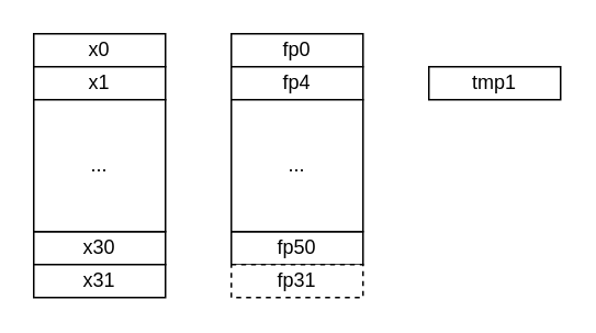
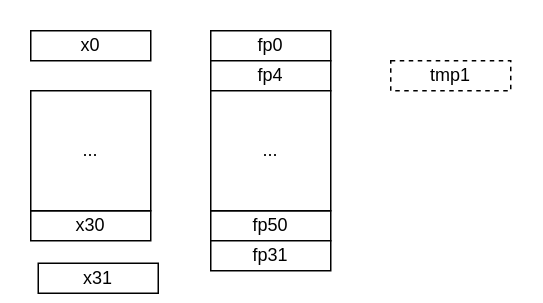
- <mxCell id="3" value="x1" style="rounded=0;whiteSpace=wrap;html=1;" vertex="1" parent="1"><mxGeometry x="20" y="40" width="80" height="20" as="geometry" /></mxCell>
- <mxCell id="12" value="tmp1" style="rounded=0;whiteSpace=wrap;html=1;" vertex="1" parent="1"><mxGeometry x="260" y="40" width="80" height="20" as="geometry" /></mxCell>
+ <mxCell id="12" value="tmp1" style="rounded=0;whiteSpace=wrap;html=1;dashed=1;" vertex="1" parent="1"><mxGeometry x="260" y="40" width="80" height="20" as="geometry" /></mxCell>
- <mxCell id="5" value="x31" style="rounded=0;whiteSpace=wrap;html=1;" vertex="1" parent="1"><mxGeometry x="20" y="160" width="80" height="20" as="geometry" /></mxCell>
+ <mxCell id="5" value="x31" style="rounded=0;whiteSpace=wrap;html=1;" vertex="1" parent="1"><mxGeometry x="25" y="175" width="80" height="20" as="geometry" /></mxCell>
- <mxCell id="10" value="fp31" style="rounded=0;whiteSpace=wrap;html=1;dashed=1;" vertex="1" parent="1"><mxGeometry x="140" y="160" width="80" height="20" as="geometry" /></mxCell>
+ <mxCell id="10" value="fp31" style="rounded=0;whiteSpace=wrap;html=1;" vertex="1" parent="1"><mxGeometry x="140" y="160" width="80" height="20" as="geometry" /></mxCell>
